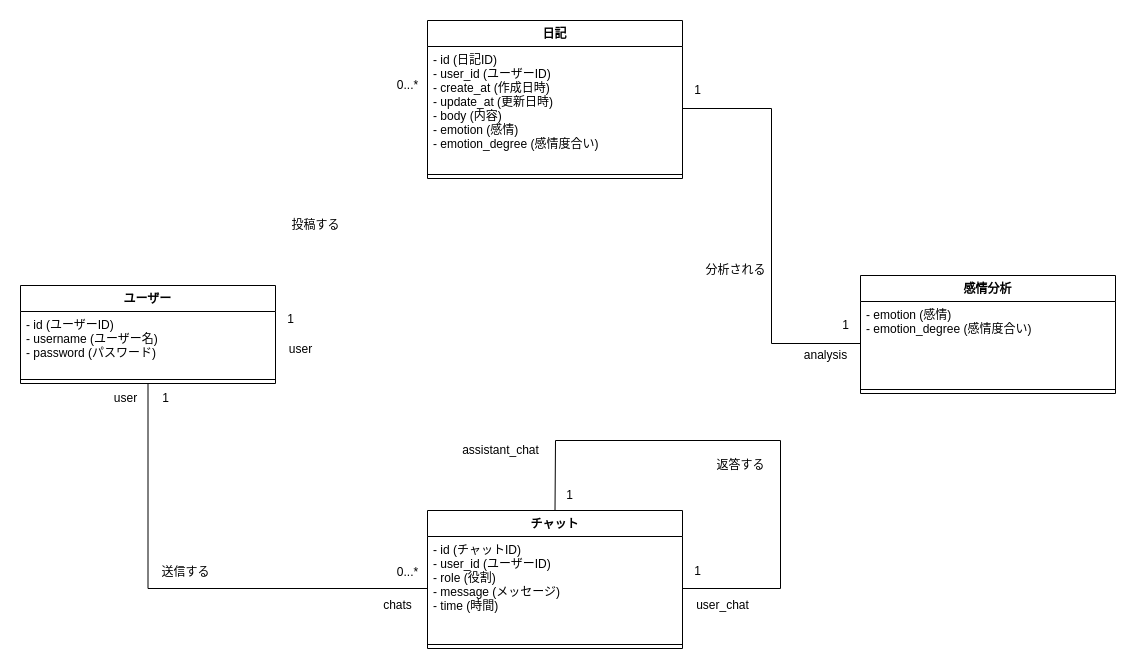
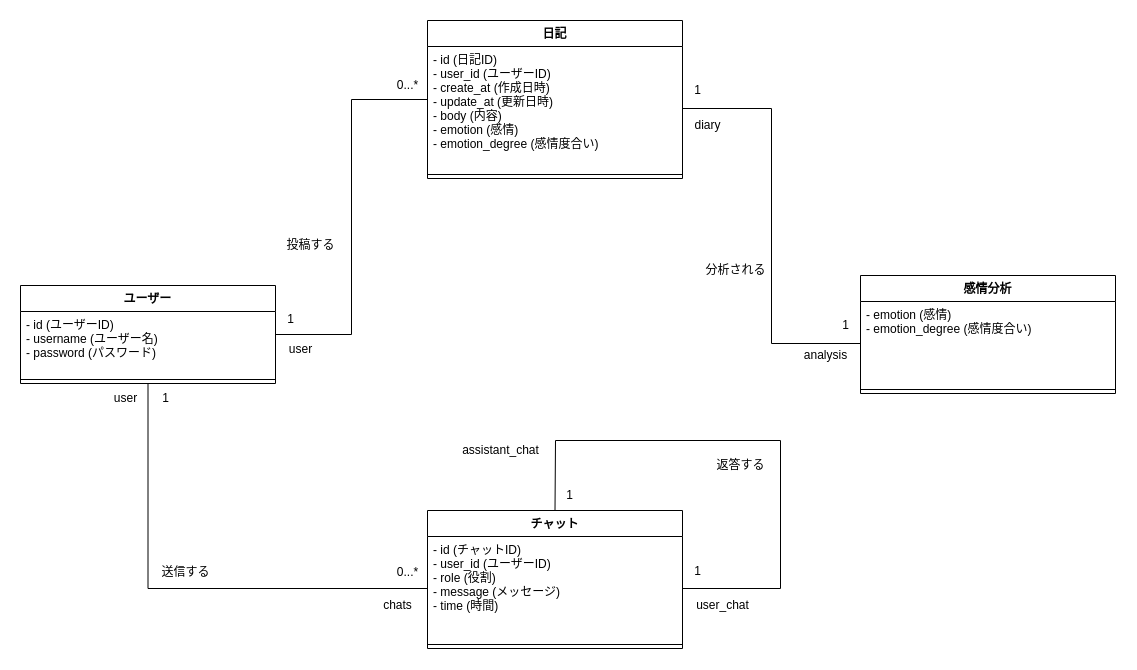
+ <mxCell id="28" value="diary" style="text;html=1;align=center;verticalAlign=middle;resizable=0;points=[];autosize=1;strokeColor=none;fillColor=none;" parent="1" vertex="1"><mxGeometry x="682" y="110" width="50" height="30" as="geometry" /></mxCell>
+ <mxCell id="2" style="edgeStyle=orthogonalEdgeStyle;html=1;entryX=0;entryY=0.5;entryDx=0;entryDy=0;endArrow=none;endFill=0;rounded=0;" parent="1" source="4" target="7" edge="1"><mxGeometry relative="1" as="geometry" /></mxCell>
- <mxCell id="29" value="投稿する" style="text;html=1;align=center;verticalAlign=middle;resizable=0;points=[];autosize=1;strokeColor=none;fillColor=none;" parent="1" vertex="1"><mxGeometry x="280" y="210" width="70" height="30" as="geometry" /></mxCell>
+ <mxCell id="29" value="投稿する" style="text;html=1;align=center;verticalAlign=middle;resizable=0;points=[];autosize=1;strokeColor=none;fillColor=none;" parent="1" vertex="1"><mxGeometry x="275" y="230" width="70" height="30" as="geometry" /></mxCell>
